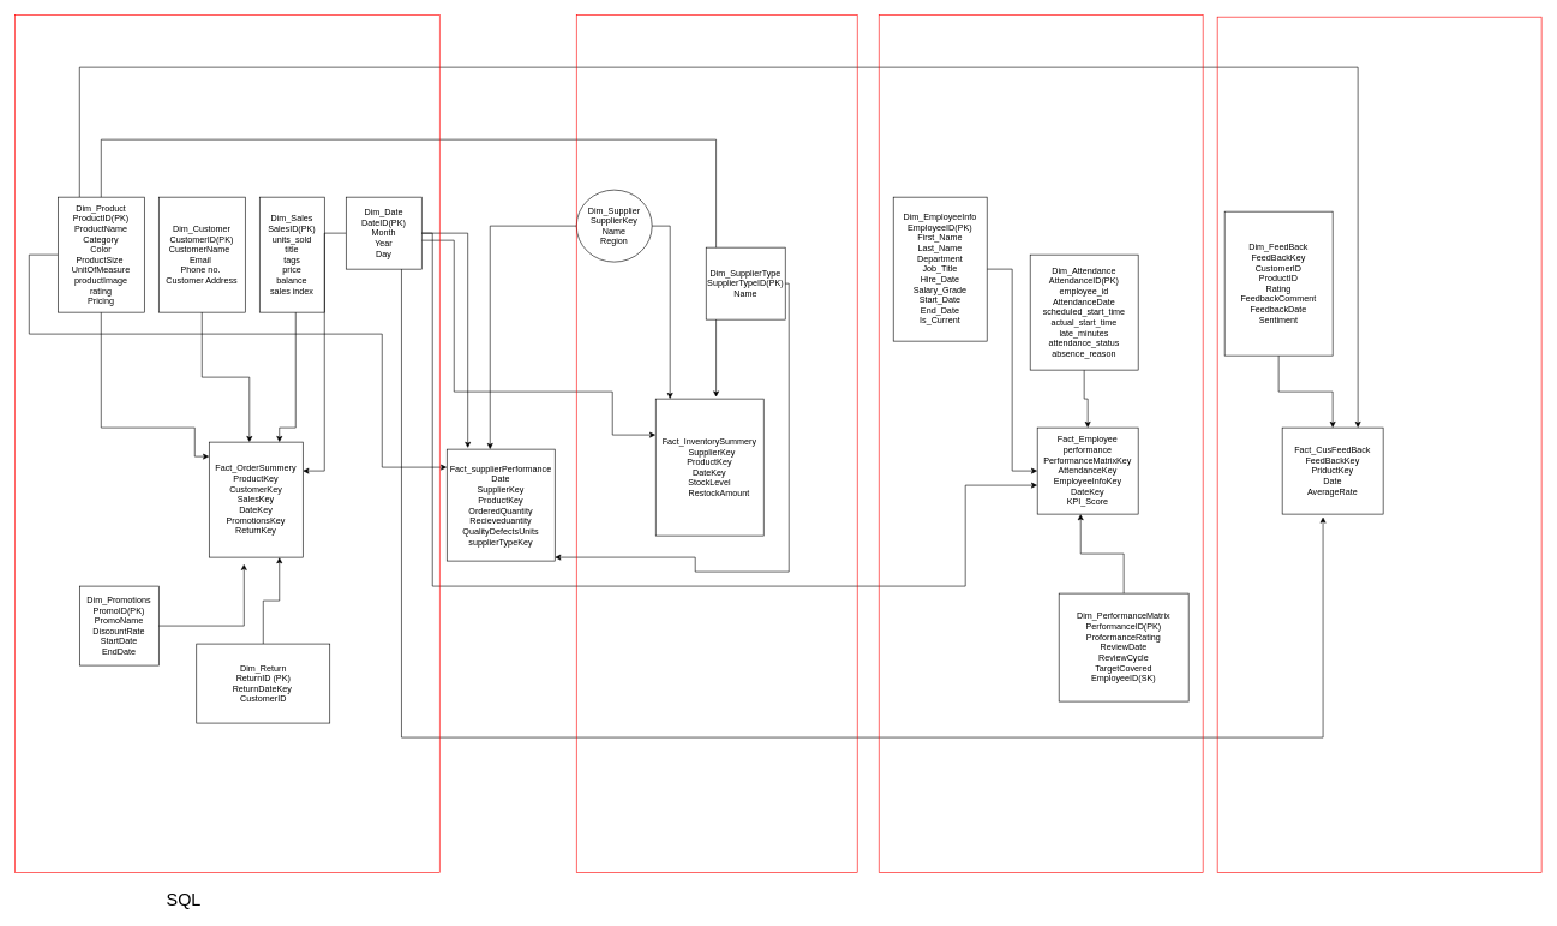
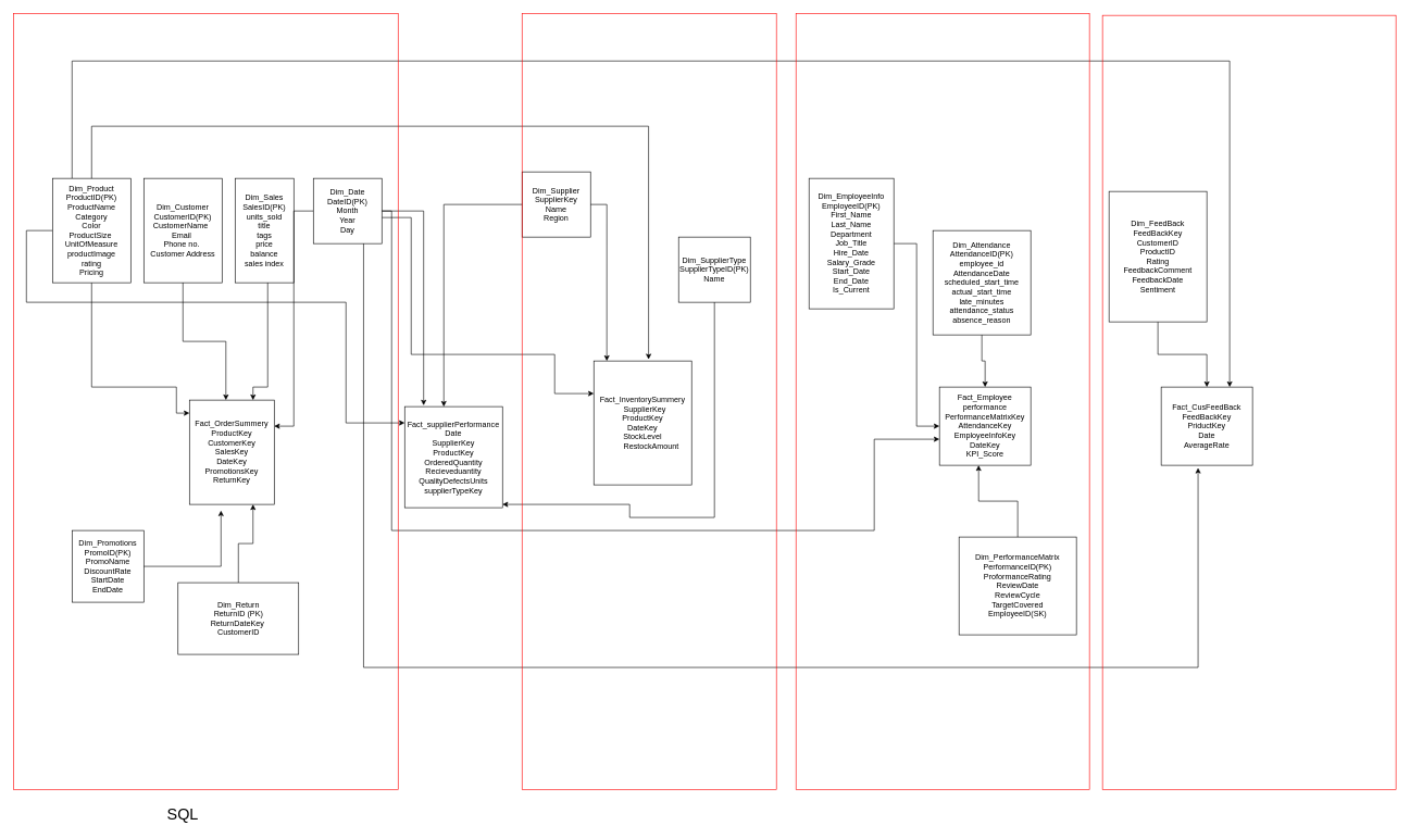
- <mxCell id="27" value="&lt;div&gt;Dim_Supplier&lt;/div&gt;&lt;div&gt;&lt;div&gt;SupplierKey&lt;/div&gt;&lt;div&gt;&lt;span style=&quot;white-space: normal;&quot;&gt;Name&lt;/span&gt;&lt;/div&gt;&lt;div&gt;&lt;span style=&quot;white-space: normal;&quot;&gt;Region&lt;/span&gt;&lt;/div&gt;&lt;/div&gt;" style="ellipse;whiteSpace=wrap;html=1;align=center;" parent="1" vertex="1"><mxGeometry x="800" y="263" width="105" height="100" as="geometry" /></mxCell>
+ <mxCell id="27" value="&lt;div&gt;Dim_Supplier&lt;/div&gt;&lt;div&gt;&lt;div&gt;SupplierKey&lt;/div&gt;&lt;div&gt;&lt;span style=&quot;white-space: normal;&quot;&gt;Name&lt;/span&gt;&lt;/div&gt;&lt;div&gt;&lt;span style=&quot;white-space: normal;&quot;&gt;Region&lt;/span&gt;&lt;/div&gt;&lt;/div&gt;" style="whiteSpace=wrap;html=1;align=center;" parent="1" vertex="1"><mxGeometry x="800" y="263" width="105" height="100" as="geometry" /></mxCell>
- <mxCell id="37" value="&lt;div&gt;Dim_SupplierType&lt;/div&gt;&lt;div&gt;&lt;div&gt;SupplierTypeID(PK)&lt;/div&gt;&lt;/div&gt;&lt;div&gt;Name&lt;/div&gt;" style="whiteSpace=wrap;html=1;align=center;" parent="1" vertex="1"><mxGeometry x="980" y="343" width="110" height="100" as="geometry" /></mxCell>
+ <mxCell id="37" value="&lt;div&gt;Dim_SupplierType&lt;/div&gt;&lt;div&gt;&lt;div&gt;SupplierTypeID(PK)&lt;/div&gt;&lt;/div&gt;&lt;div&gt;Name&lt;/div&gt;" style="whiteSpace=wrap;html=1;align=center;" parent="1" vertex="1"><mxGeometry x="1040" y="363" width="110" height="100" as="geometry" /></mxCell>
- <mxCell id="43" value="&lt;font style=&quot;font-size: 24px;&quot;&gt;SQL&lt;/font&gt;" style="text;html=1;align=center;verticalAlign=middle;whiteSpace=wrap;rounded=0;" parent="1" vertex="1"><mxGeometry x="225" y="1233" width="60" height="30" as="geometry" /></mxCell>
+ <mxCell id="43" value="&lt;font style=&quot;font-size: 24px;&quot;&gt;SQL&lt;/font&gt;" style="text;html=1;align=center;verticalAlign=middle;whiteSpace=wrap;rounded=0;" parent="1" vertex="1"><mxGeometry x="250" y="1233" width="60" height="30" as="geometry" /></mxCell>
